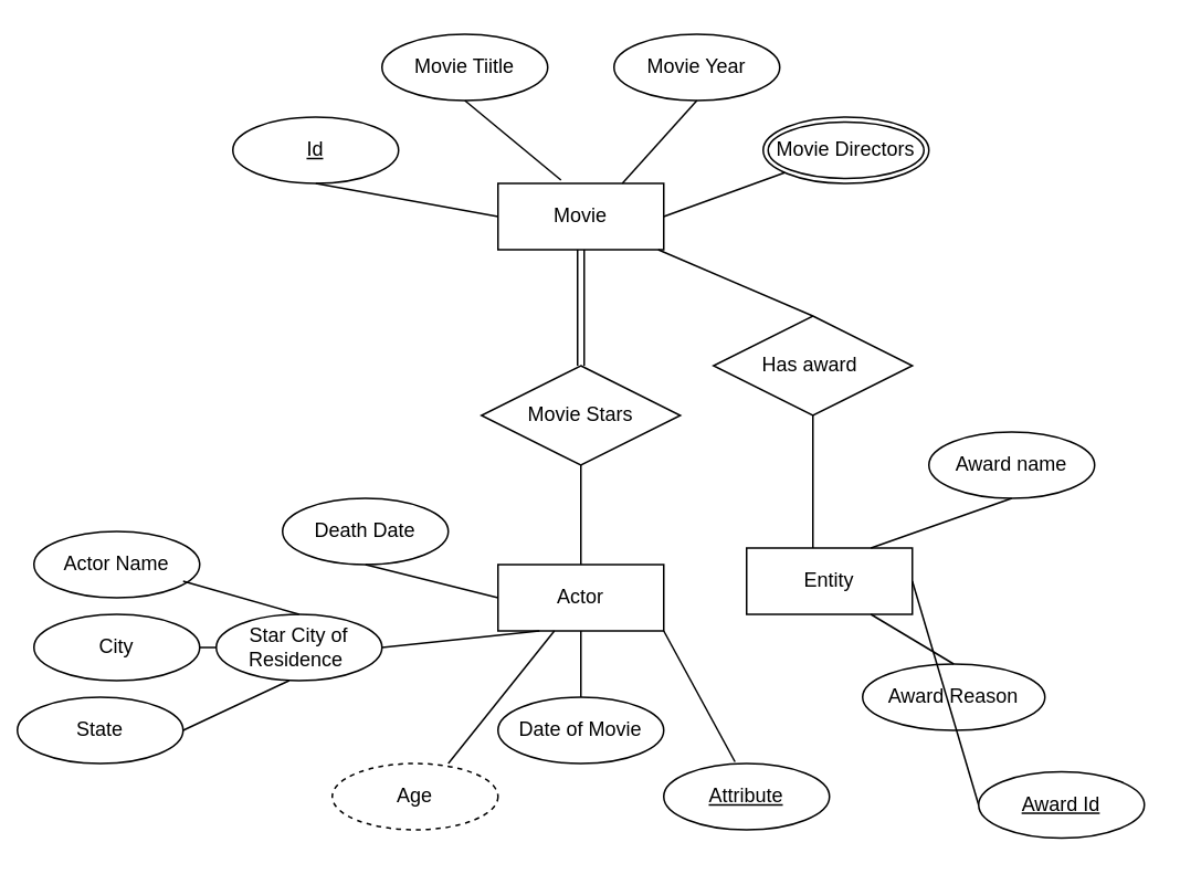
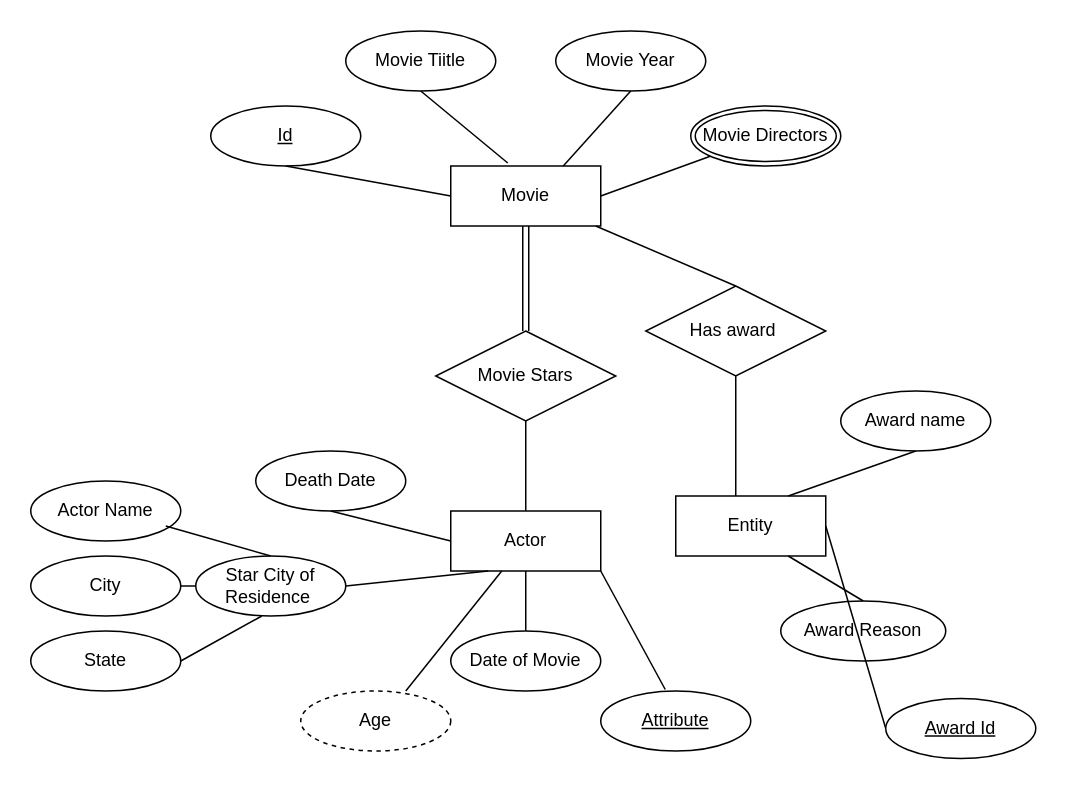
- <mxCell id="26" value="State" style="ellipse;whiteSpace=wrap;html=1;align=center;" vertex="1" parent="1"><mxGeometry x="10" y="420" width="100" height="40" as="geometry" /></mxCell>
+ <mxCell id="26" value="State" style="ellipse;whiteSpace=wrap;html=1;align=center;" vertex="1" parent="1"><mxGeometry x="20" y="420" width="100" height="40" as="geometry" /></mxCell>
